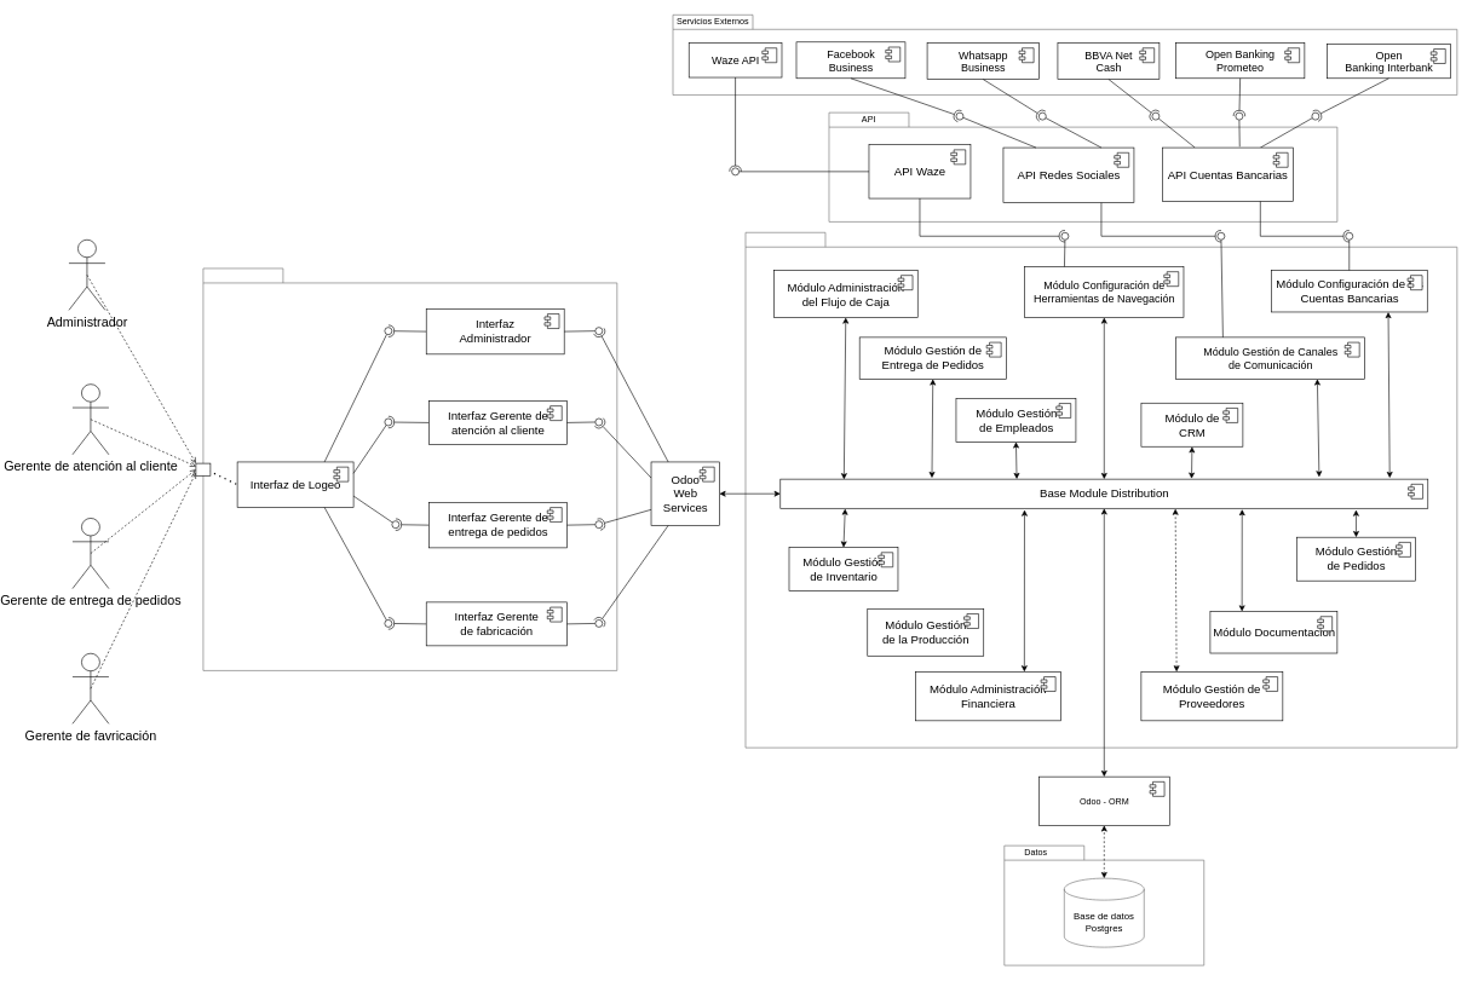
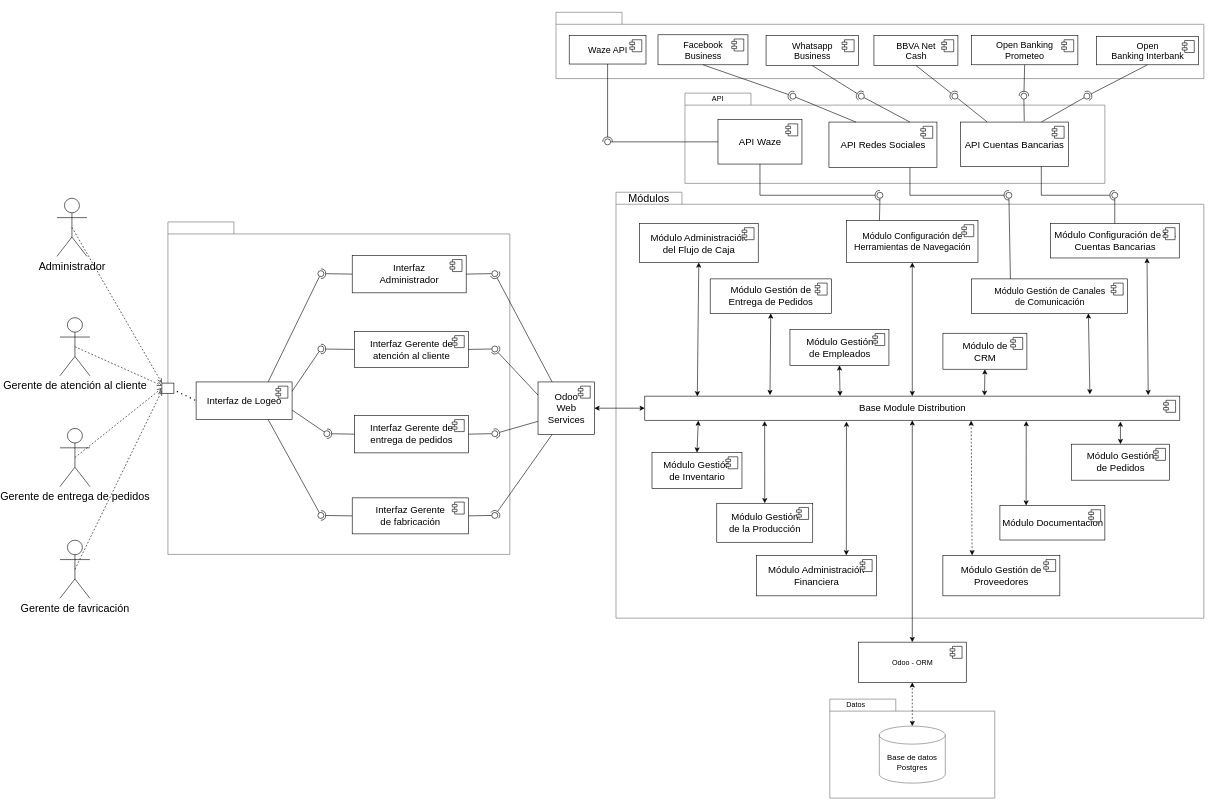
- <mxCell id="43" value="&lt;font style=&quot;font-size: 12px&quot;&gt;Servicios Externos&lt;/font&gt;" style="text;html=1;strokeColor=none;fillColor=none;align=center;verticalAlign=middle;whiteSpace=wrap;rounded=0;" parent="1" vertex="1"><mxGeometry x="852" y="20" width="110" height="20" as="geometry" /></mxCell>
+ <mxCell id="19" value="&lt;font style=&quot;font-size: 18px&quot;&gt;Módulos&lt;/font&gt;" style="text;html=1;strokeColor=none;fillColor=none;align=center;verticalAlign=middle;whiteSpace=wrap;rounded=0;" parent="1" vertex="1"><mxGeometry x="952" y="320" width="110" height="20" as="geometry" /></mxCell>
+ <mxCell id="110" value="" style="endArrow=classic;startArrow=classic;html=1;exitX=0.5;exitY=0;exitDx=0;exitDy=0;entryX=0.224;entryY=1.033;entryDx=0;entryDy=0;entryPerimeter=0;" parent="1" source="24" target="95" edge="1"><mxGeometry width="50" height="50" relative="1" as="geometry"><mxPoint x="912" y="777.75" as="sourcePoint" /><mxPoint x="962" y="727.75" as="targetPoint" /></mxGeometry></mxCell>
